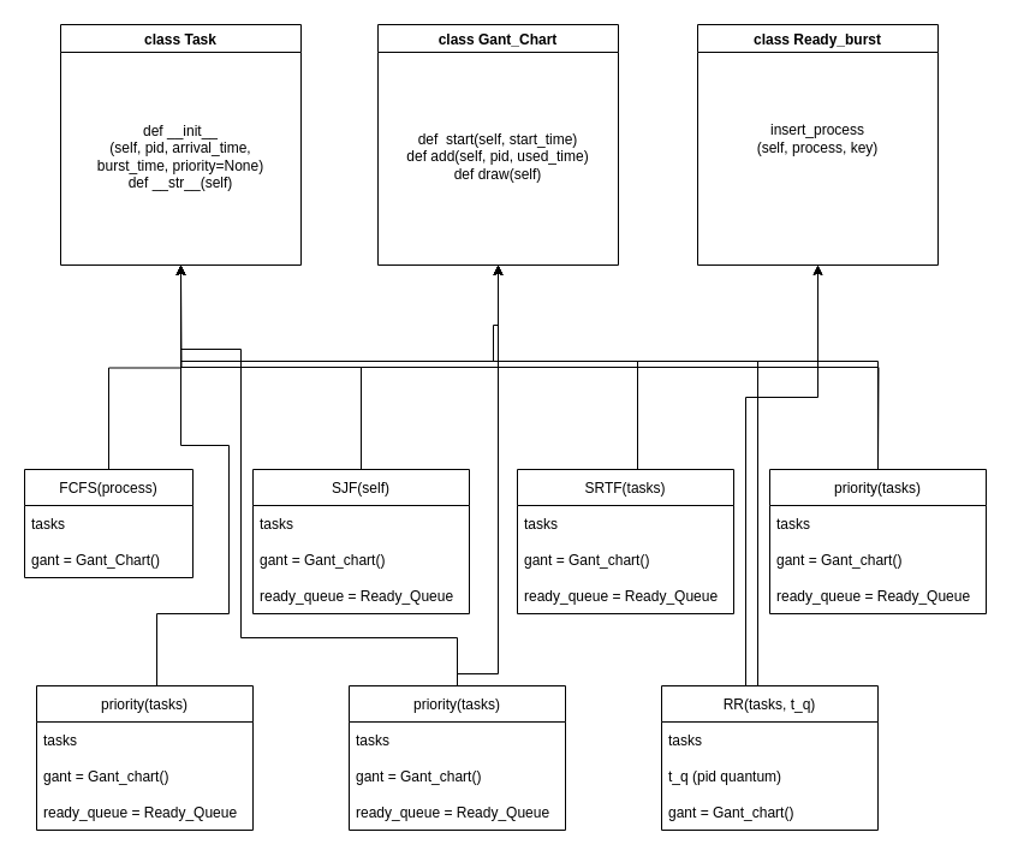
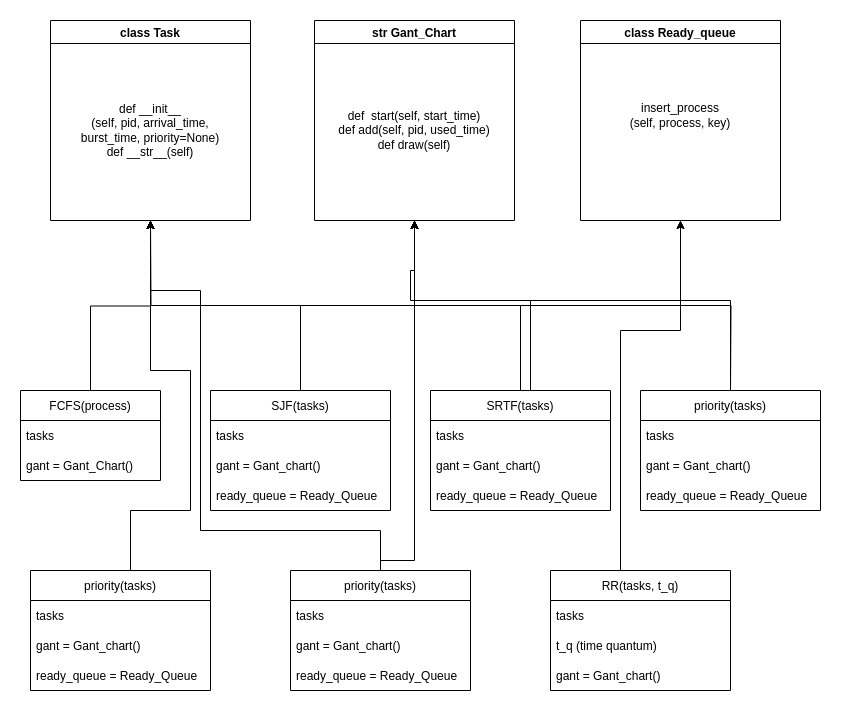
- <mxCell id="4" value="class Gant_Chart" style="swimlane;" parent="1" vertex="1"><mxGeometry x="314" y="20" width="200" height="200" as="geometry" /></mxCell>
+ <mxCell id="4" value="str Gant_Chart" style="swimlane;" parent="1" vertex="1"><mxGeometry x="314" y="20" width="200" height="200" as="geometry" /></mxCell>
- <mxCell id="6" value="class Ready_burst" style="swimlane;" parent="1" vertex="1"><mxGeometry x="580" y="20" width="200" height="200" as="geometry" /></mxCell>
+ <mxCell id="6" value="class Ready_queue" style="swimlane;" parent="1" vertex="1"><mxGeometry x="580" y="20" width="200" height="200" as="geometry" /></mxCell>
+ <mxCell id="37" value="" style="edgeStyle=orthogonalEdgeStyle;rounded=0;orthogonalLoop=1;jettySize=auto;html=1;exitX=0.5;exitY=0;exitDx=0;exitDy=0;entryX=0.5;entryY=1;entryDx=0;entryDy=0;" edge="1" parent="1" source="31" target="2"><mxGeometry relative="1" as="geometry"><mxPoint x="110" y="410" as="sourcePoint" /><mxPoint x="150" y="230" as="targetPoint" /></mxGeometry></mxCell>
- <mxCell id="11" value="SJF(self)" style="swimlane;fontStyle=0;childLayout=stackLayout;horizontal=1;startSize=30;horizontalStack=0;resizeParent=1;resizeParentMax=0;resizeLast=0;collapsible=1;marginBottom=0;" parent="1" vertex="1"><mxGeometry x="210" y="390" width="180" height="120" as="geometry" /></mxCell>
+ <mxCell id="11" value="SJF(tasks)" style="swimlane;fontStyle=0;childLayout=stackLayout;horizontal=1;startSize=30;horizontalStack=0;resizeParent=1;resizeParentMax=0;resizeLast=0;collapsible=1;marginBottom=0;" parent="1" vertex="1"><mxGeometry x="210" y="390" width="180" height="120" as="geometry" /></mxCell>
- <mxCell id="41" value="" style="edgeStyle=orthogonalEdgeStyle;rounded=0;orthogonalLoop=1;jettySize=auto;html=1;exitX=0.5;exitY=0;exitDx=0;exitDy=0;entryX=0.5;entryY=1;entryDx=0;entryDy=0;" edge="1" parent="1" source="15" target="2"><mxGeometry relative="1" as="geometry"><mxPoint x="150" y="450" as="sourcePoint" /><mxPoint x="150" y="230" as="targetPoint" /><Array as="points"><mxPoint x="630" y="570" /><mxPoint x="630" y="300" /><mxPoint x="150" y="300" /></Array></mxGeometry></mxCell>
- <mxCell id="17" value="t_q (pid quantum)" style="text;strokeColor=none;fillColor=none;align=left;verticalAlign=middle;spacingLeft=4;spacingRight=4;overflow=hidden;points=[[0,0.5],[1,0.5]];portConstraint=eastwest;rotatable=0;" parent="15" vertex="1"><mxGeometry y="60" width="180" height="30" as="geometry" /></mxCell>
+ <mxCell id="17" value="t_q (time quantum)" style="text;strokeColor=none;fillColor=none;align=left;verticalAlign=middle;spacingLeft=4;spacingRight=4;overflow=hidden;points=[[0,0.5],[1,0.5]];portConstraint=eastwest;rotatable=0;" parent="15" vertex="1"><mxGeometry y="60" width="180" height="30" as="geometry" /></mxCell>
